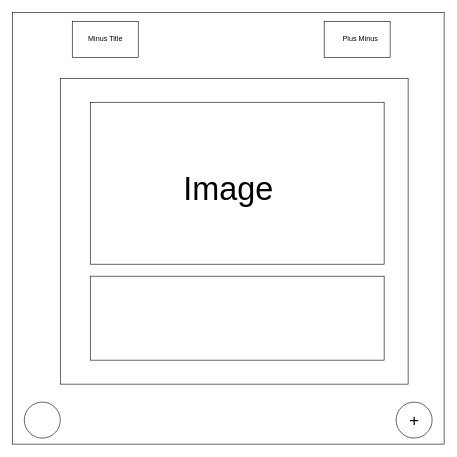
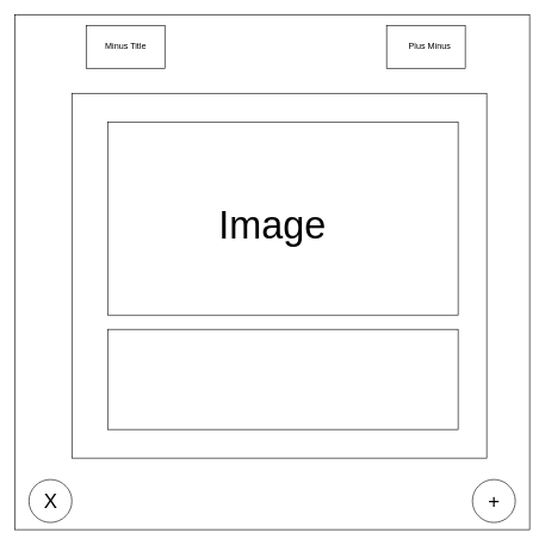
+ <mxCell id="14" value="X" style="text;html=1;resizable=0;autosize=1;align=center;verticalAlign=middle;points=[];fillColor=none;strokeColor=none;rounded=0;strokeWidth=0;fontSize=28;" vertex="1" parent="1"><mxGeometry x="55" y="680" width="30" height="40" as="geometry" /></mxCell>
